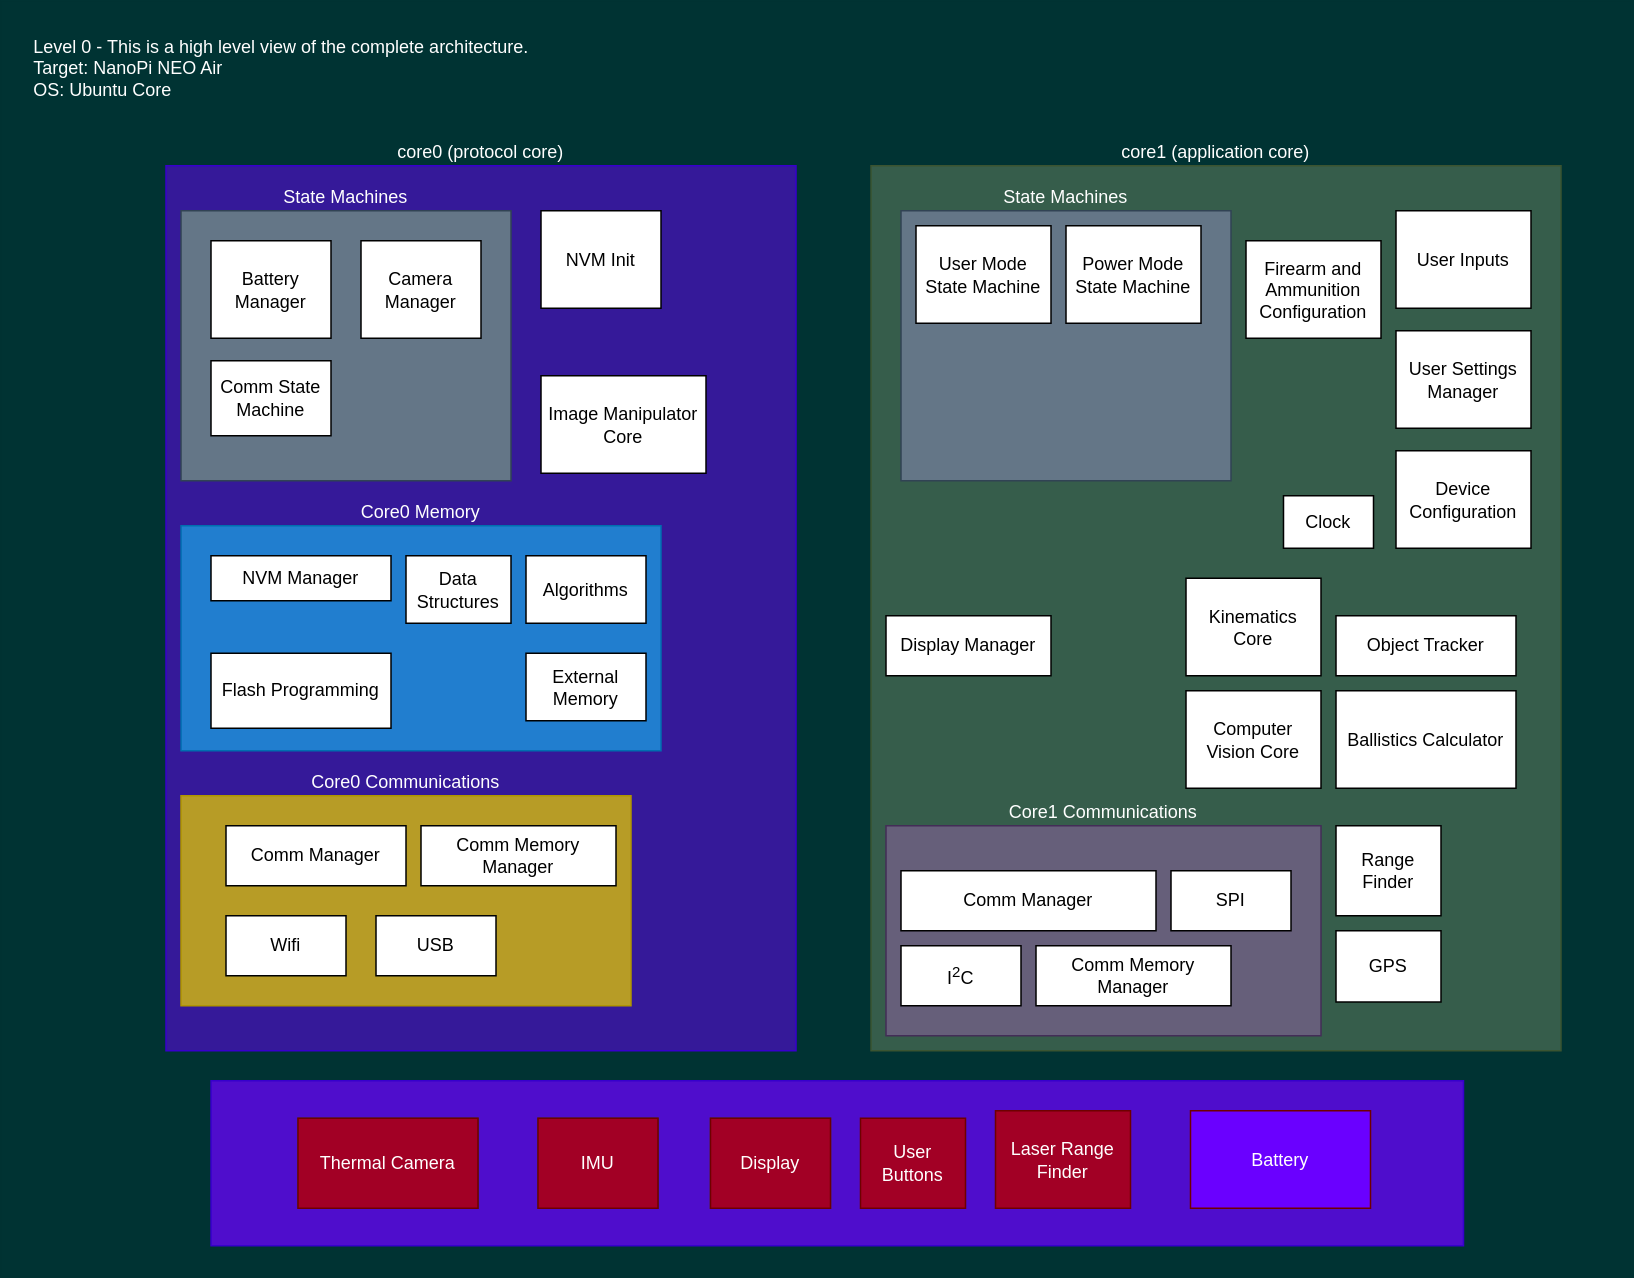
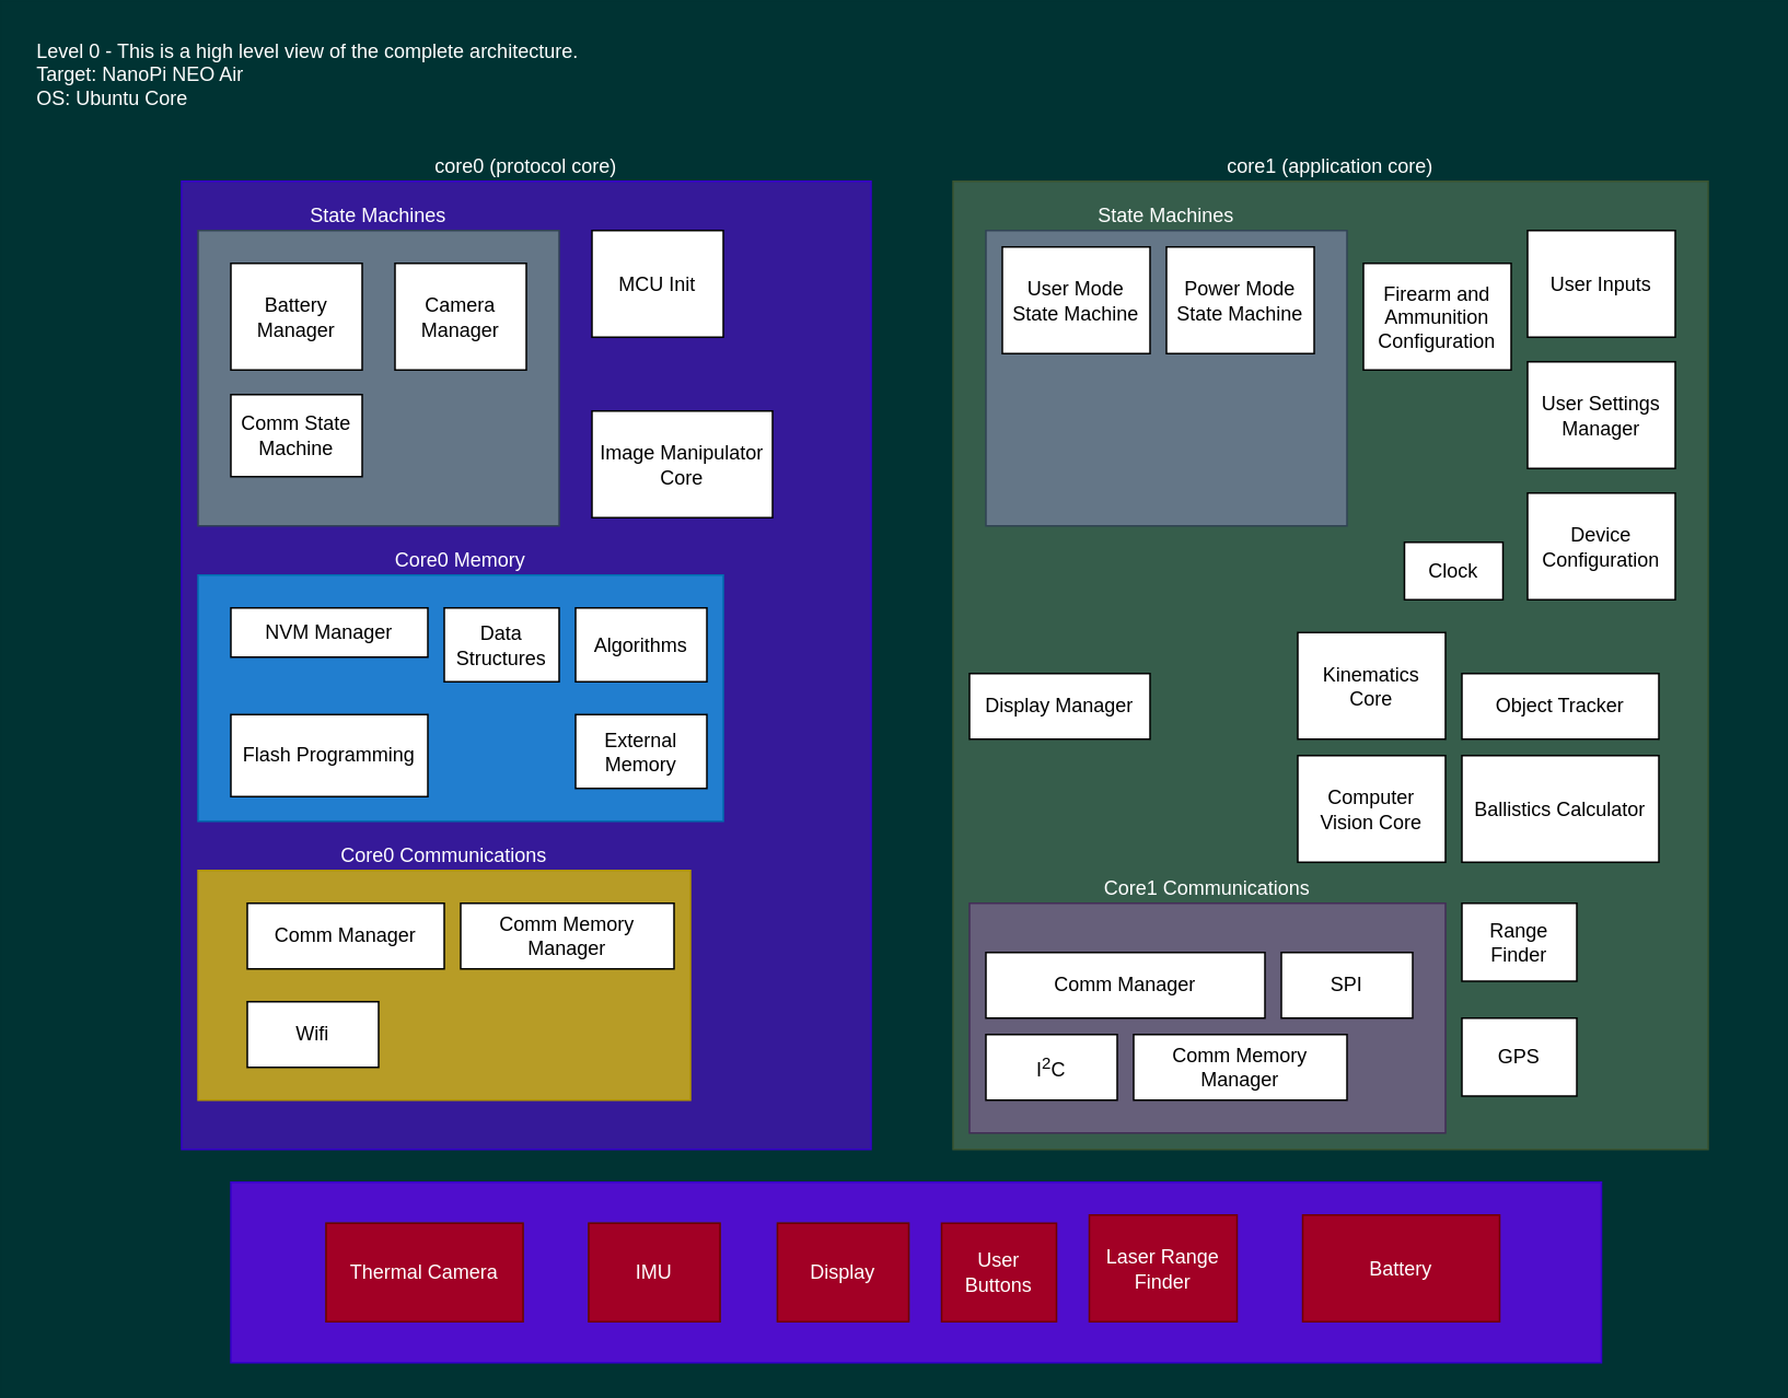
- <mxCell id="48" value="NVM Init" style="rounded=0;whiteSpace=wrap;html=1;shadow=0;glass=0;sketch=0;gradientColor=none;" parent="27" vertex="1"><mxGeometry x="250" y="30" width="80" height="65" as="geometry" /></mxCell>
+ <mxCell id="48" value="MCU Init" style="rounded=0;whiteSpace=wrap;html=1;shadow=0;glass=0;sketch=0;gradientColor=none;" parent="27" vertex="1"><mxGeometry x="250" y="30" width="80" height="65" as="geometry" /></mxCell>
- <mxCell id="17" value="Range Finder" style="rounded=0;whiteSpace=wrap;html=1;shadow=0;glass=0;sketch=0;gradientColor=none;" parent="3" vertex="1"><mxGeometry x="310" y="440" width="70" height="60" as="geometry" /></mxCell>
+ <mxCell id="17" value="Range Finder" style="rounded=0;whiteSpace=wrap;html=1;shadow=0;glass=0;sketch=0;gradientColor=none;" parent="3" vertex="1"><mxGeometry x="310" y="440" width="70" height="47.5" as="geometry" /></mxCell>
- <mxCell id="38" value="USB" style="rounded=0;whiteSpace=wrap;html=1;shadow=0;glass=0;sketch=0;gradientColor=none;" parent="35" vertex="1"><mxGeometry x="130" y="80" width="80" height="40" as="geometry" /></mxCell>
- <mxCell id="57" value="Battery" style="rounded=0;whiteSpace=wrap;html=1;shadow=0;glass=0;sketch=0;fillColor=#6a00ff;fontColor=#ffffff;strokeColor=#6F0000;" parent="51" vertex="1"><mxGeometry x="653" y="20" width="120" height="65" as="geometry" /></mxCell>
+ <mxCell id="57" value="Battery" style="rounded=0;whiteSpace=wrap;html=1;shadow=0;glass=0;sketch=0;fillColor=#a20025;fontColor=#ffffff;strokeColor=#6F0000;" parent="51" vertex="1"><mxGeometry x="653" y="20" width="120" height="65" as="geometry" /></mxCell>
